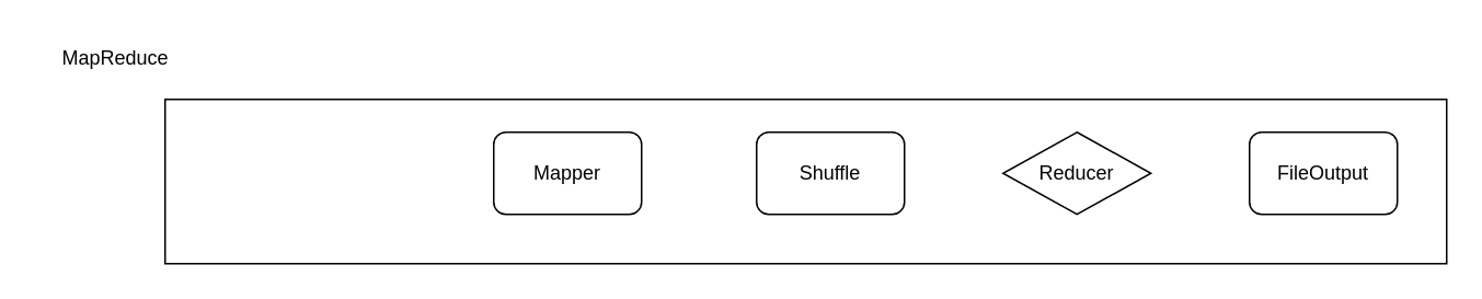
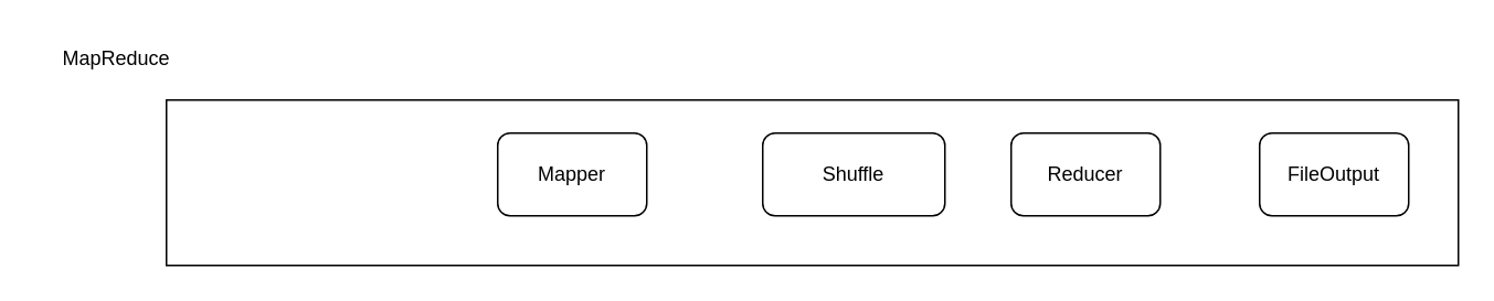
- <mxCell id="5" value="Shuffle" style="rounded=1;whiteSpace=wrap;html=1;" vertex="1" parent="1"><mxGeometry x="460" y="80" width="90" height="50" as="geometry" /></mxCell>
+ <mxCell id="5" value="Shuffle" style="rounded=1;whiteSpace=wrap;html=1;" vertex="1" parent="1"><mxGeometry x="460" y="80" width="110" height="50" as="geometry" /></mxCell>
- <mxCell id="6" value="Reducer" style="rhombus;whiteSpace=wrap;html=1;" vertex="1" parent="1"><mxGeometry x="610" y="80" width="90" height="50" as="geometry" /></mxCell>
+ <mxCell id="6" value="Reducer" style="rounded=1;whiteSpace=wrap;html=1;" vertex="1" parent="1"><mxGeometry x="610" y="80" width="90" height="50" as="geometry" /></mxCell>
